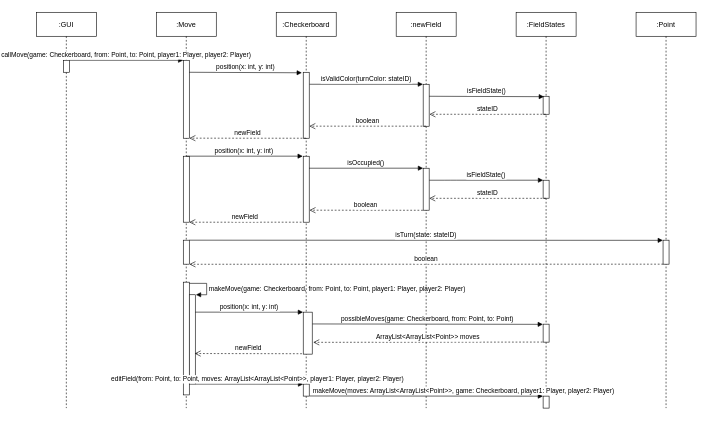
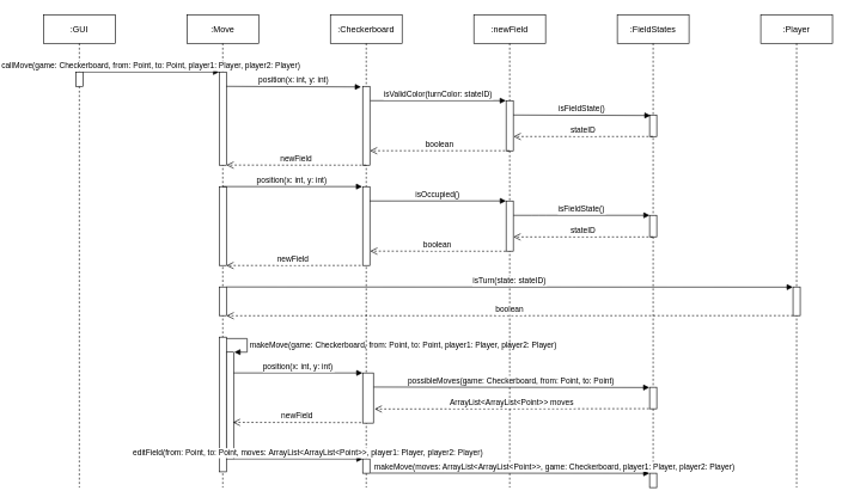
- <mxCell id="38" value=":Point" style="shape=umlLifeline;perimeter=lifelinePerimeter;container=1;collapsible=0;recursiveResize=0;rounded=0;shadow=0;strokeWidth=1;" parent="1" vertex="1"><mxGeometry x="1020" y="20" width="100" height="660" as="geometry" /></mxCell>
+ <mxCell id="38" value=":Player" style="shape=umlLifeline;perimeter=lifelinePerimeter;container=1;collapsible=0;recursiveResize=0;rounded=0;shadow=0;strokeWidth=1;" parent="1" vertex="1"><mxGeometry x="1020" y="20" width="100" height="660" as="geometry" /></mxCell>
